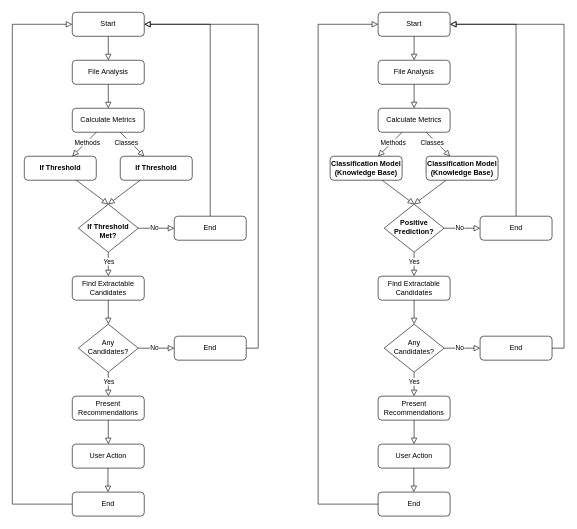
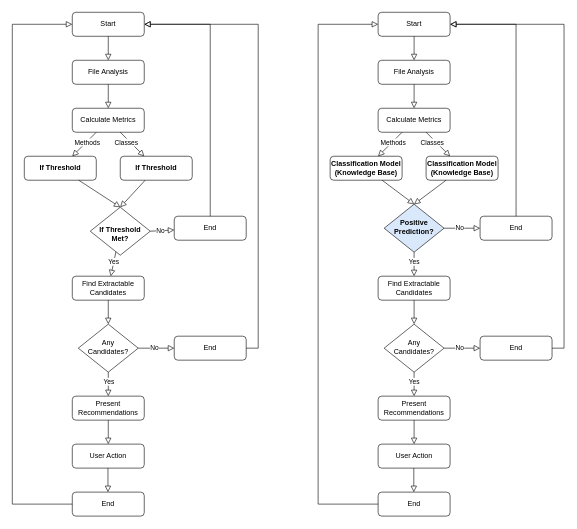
- <mxCell id="12" value="&lt;div&gt;&lt;br&gt;&lt;/div&gt;If Threshold Met?" style="rhombus;whiteSpace=wrap;html=1;shadow=0;fontFamily=Helvetica;fontSize=12;align=center;strokeWidth=1;spacing=6;spacingTop=-4;fontStyle=1" vertex="1" parent="1"><mxGeometry x="130" y="340" width="100" height="80" as="geometry" /></mxCell>
+ <mxCell id="12" value="&lt;div&gt;&lt;br&gt;&lt;/div&gt;If Threshold Met?" style="rhombus;whiteSpace=wrap;html=1;shadow=0;fontFamily=Helvetica;fontSize=12;align=center;strokeWidth=1;spacing=6;spacingTop=-4;fontStyle=1" vertex="1" parent="1"><mxGeometry x="150" y="345" width="100" height="80" as="geometry" /></mxCell>
- <mxCell id="47" value="Positive Prediction?&lt;div&gt;&lt;/div&gt;" style="rhombus;whiteSpace=wrap;html=1;shadow=0;fontFamily=Helvetica;fontSize=12;align=center;strokeWidth=1;spacing=6;spacingTop=-4;fontStyle=1" vertex="1" parent="1"><mxGeometry x="639.92" y="340" width="100" height="80" as="geometry" /></mxCell>
+ <mxCell id="47" value="Positive Prediction?&lt;div&gt;&lt;/div&gt;" style="rhombus;whiteSpace=wrap;html=1;shadow=0;fontFamily=Helvetica;fontSize=12;align=center;strokeWidth=1;spacing=6;spacingTop=-4;fontStyle=1;fillColor=#dae8fc;" vertex="1" parent="1"><mxGeometry x="639.92" y="340" width="100" height="80" as="geometry" /></mxCell>
